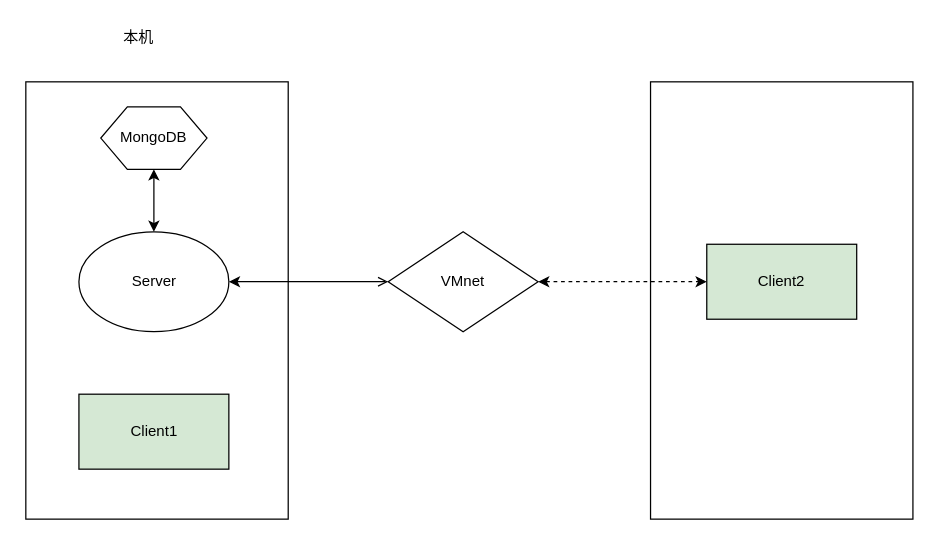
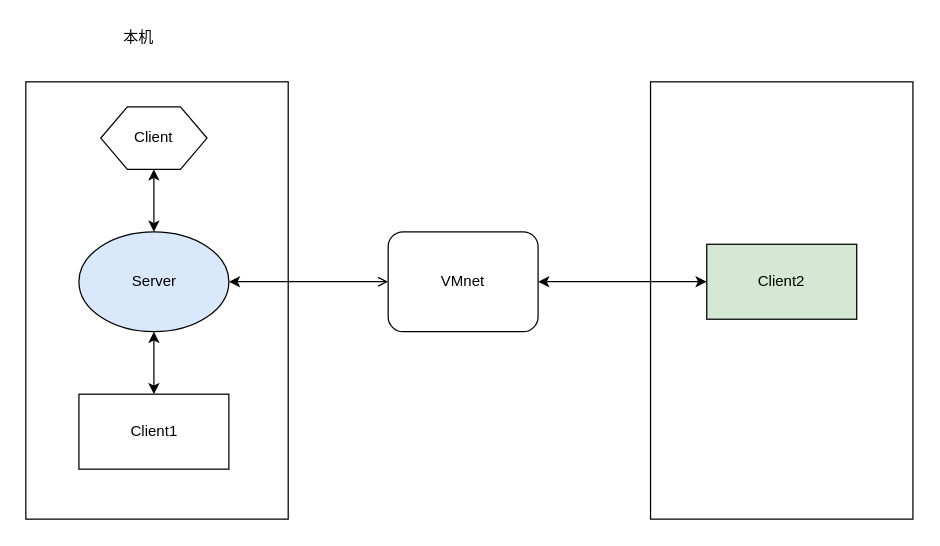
- <mxCell id="4" value="MongoDB" style="shape=hexagon;perimeter=hexagonPerimeter2;whiteSpace=wrap;html=1;" vertex="1" parent="1"><mxGeometry x="80" y="85" width="85" height="50" as="geometry" /></mxCell>
+ <mxCell id="4" value="Client" style="shape=hexagon;perimeter=hexagonPerimeter2;whiteSpace=wrap;html=1;" vertex="1" parent="1"><mxGeometry x="80" y="85" width="85" height="50" as="geometry" /></mxCell>
- <mxCell id="3" value="Server" style="ellipse;whiteSpace=wrap;html=1;" vertex="1" parent="1"><mxGeometry x="62.5" y="185" width="120" height="80" as="geometry" /></mxCell>
+ <mxCell id="3" value="Server" style="ellipse;whiteSpace=wrap;html=1;fillColor=#dae8fc;" vertex="1" parent="1"><mxGeometry x="62.5" y="185" width="120" height="80" as="geometry" /></mxCell>
- <mxCell id="9" value="VMnet" style="rhombus;whiteSpace=wrap;html=1;" vertex="1" parent="1"><mxGeometry x="310" y="185" width="120" height="80" as="geometry" /></mxCell>
+ <mxCell id="9" value="VMnet" style="whiteSpace=wrap;html=1;rounded=1;" vertex="1" parent="1"><mxGeometry x="310" y="185" width="120" height="80" as="geometry" /></mxCell>
- <mxCell id="10" value="" style="endArrow=classic;startArrow=classic;html=1;exitX=1;exitY=0.5;exitDx=0;exitDy=0;entryX=0;entryY=0.5;entryDx=0;entryDy=0;dashed=1;" edge="1" parent="1" source="9" target="8"><mxGeometry width="50" height="50" relative="1" as="geometry"><mxPoint x="460" y="235" as="sourcePoint" /><mxPoint x="510" y="185" as="targetPoint" /></mxGeometry></mxCell>
+ <mxCell id="10" value="" style="endArrow=classic;startArrow=classic;html=1;exitX=1;exitY=0.5;exitDx=0;exitDy=0;entryX=0;entryY=0.5;entryDx=0;entryDy=0;" edge="1" parent="1" source="9" target="8"><mxGeometry width="50" height="50" relative="1" as="geometry"><mxPoint x="460" y="235" as="sourcePoint" /><mxPoint x="510" y="185" as="targetPoint" /></mxGeometry></mxCell>
+ <mxCell id="12" value="" style="endArrow=classic;startArrow=classic;html=1;exitX=0.5;exitY=0;exitDx=0;exitDy=0;entryX=0.5;entryY=1;entryDx=0;entryDy=0;" edge="1" parent="1" source="5" target="3"><mxGeometry width="50" height="50" relative="1" as="geometry"><mxPoint x="170" y="295" as="sourcePoint" /><mxPoint x="220" y="245" as="targetPoint" /></mxGeometry></mxCell>
- <mxCell id="5" value="Client1" style="rounded=0;whiteSpace=wrap;html=1;fillColor=#d5e8d4;" vertex="1" parent="1"><mxGeometry x="62.5" y="315" width="120" height="60" as="geometry" /></mxCell>
+ <mxCell id="5" value="Client1" style="rounded=0;whiteSpace=wrap;html=1;" vertex="1" parent="1"><mxGeometry x="62.5" y="315" width="120" height="60" as="geometry" /></mxCell>
